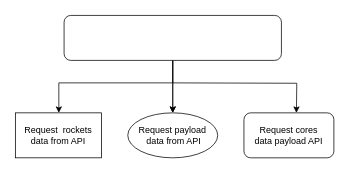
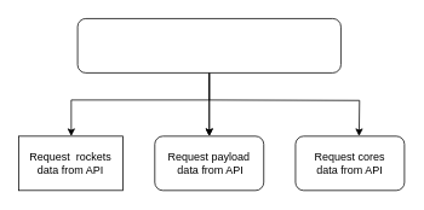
- <mxCell id="8" value="Request payload&lt;br&gt;&amp;nbsp;data from API" style="ellipse;whiteSpace=wrap;html=1;" vertex="1" parent="1"><mxGeometry x="170" y="150" width="120" height="60" as="geometry" /></mxCell>
+ <mxCell id="8" value="Request payload&lt;br&gt;&amp;nbsp;data from API" style="rounded=1;whiteSpace=wrap;html=1;" vertex="1" parent="1"><mxGeometry x="170" y="150" width="120" height="60" as="geometry" /></mxCell>
- <mxCell id="9" value="Request cores &lt;br&gt;data payload API" style="rounded=1;whiteSpace=wrap;html=1;" vertex="1" parent="1"><mxGeometry x="325" y="150" width="120" height="60" as="geometry" /></mxCell>
+ <mxCell id="9" value="Request cores &lt;br&gt;data from API" style="rounded=1;whiteSpace=wrap;html=1;" vertex="1" parent="1"><mxGeometry x="325" y="150" width="120" height="60" as="geometry" /></mxCell>
